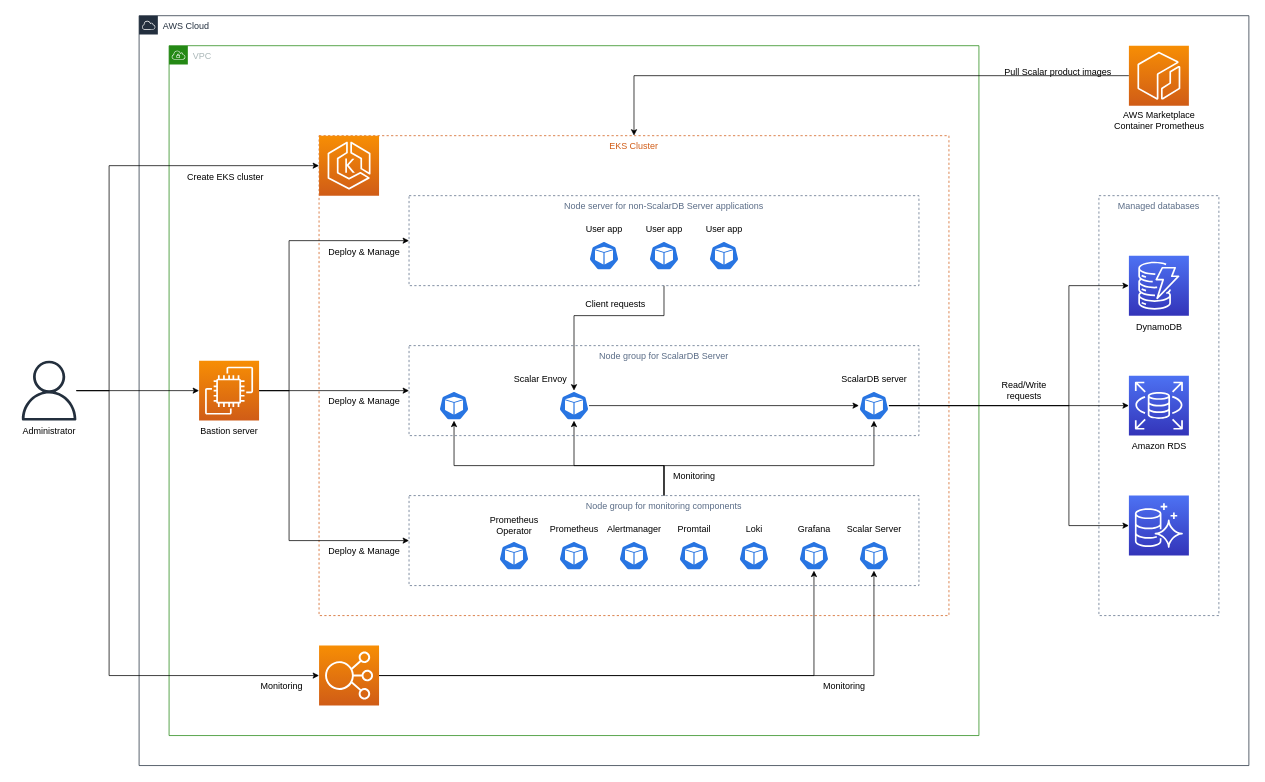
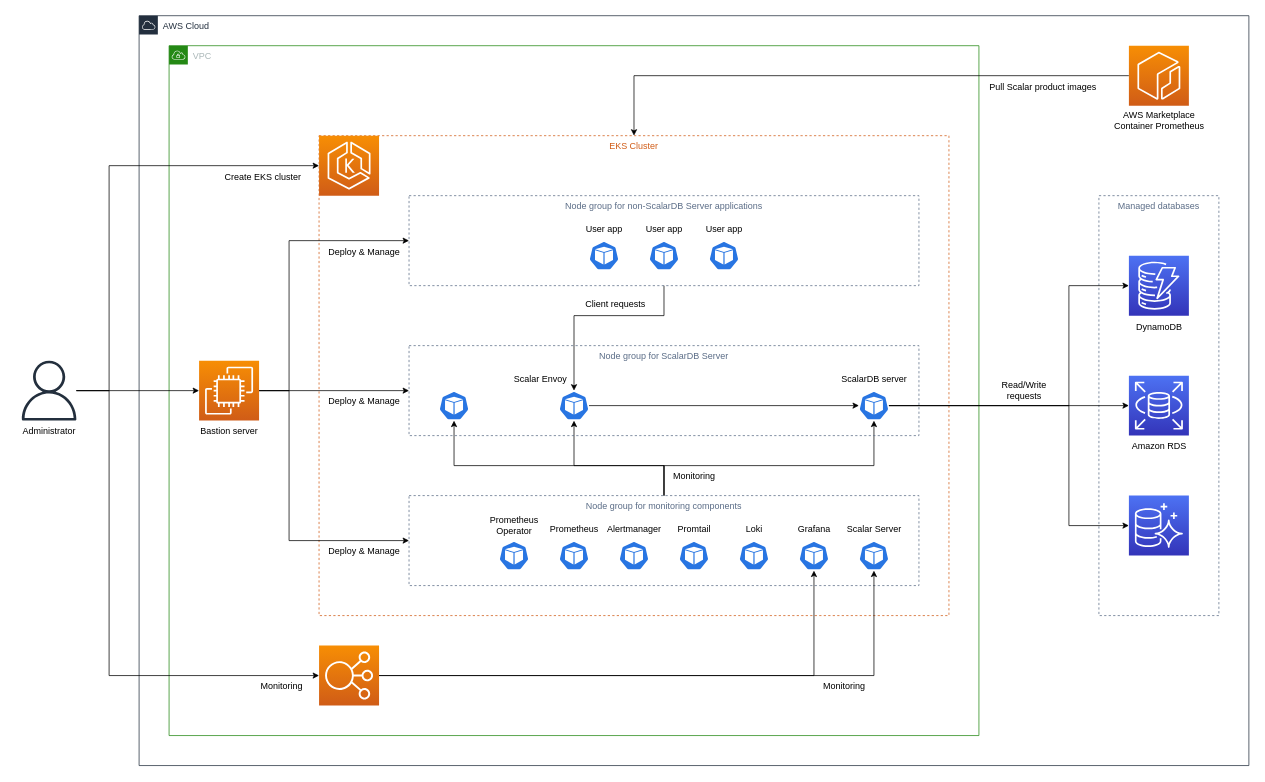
- <mxCell id="39" value="Pull Scalar product images" style="text;html=1;align=center;verticalAlign=middle;resizable=0;points=[];autosize=1;strokeColor=none;fillColor=none;" vertex="1" parent="1"><mxGeometry x="1325" y="80" width="170" height="30" as="geometry" /></mxCell>
+ <mxCell id="39" value="Pull Scalar product images" style="text;html=1;align=center;verticalAlign=middle;resizable=0;points=[];autosize=1;strokeColor=none;fillColor=none;" vertex="1" parent="1"><mxGeometry x="1305" y="100" width="170" height="30" as="geometry" /></mxCell>
- <mxCell id="40" value="Create EKS cluster" style="text;html=1;align=center;verticalAlign=middle;resizable=0;points=[];autosize=1;strokeColor=none;fillColor=none;" vertex="1" parent="1"><mxGeometry x="235" y="220" width="130" height="30" as="geometry" /></mxCell>
+ <mxCell id="40" value="Create EKS cluster" style="text;html=1;align=center;verticalAlign=middle;resizable=0;points=[];autosize=1;strokeColor=none;fillColor=none;" vertex="1" parent="1"><mxGeometry x="285" y="220" width="130" height="30" as="geometry" /></mxCell>
- <mxCell id="4" value="Node server for non-ScalarDB Server applications" style="fillColor=none;strokeColor=#5A6C86;dashed=1;verticalAlign=top;fontStyle=0;fontColor=#5A6C86;fontFamily=Helvetica;fontSize=12;" vertex="1" parent="1"><mxGeometry x="545" y="260" width="680" height="120" as="geometry" /></mxCell>
+ <mxCell id="4" value="Node group for non-ScalarDB Server applications" style="fillColor=none;strokeColor=#5A6C86;dashed=1;verticalAlign=top;fontStyle=0;fontColor=#5A6C86;fontFamily=Helvetica;fontSize=12;" vertex="1" parent="1"><mxGeometry x="545" y="260" width="680" height="120" as="geometry" /></mxCell>
